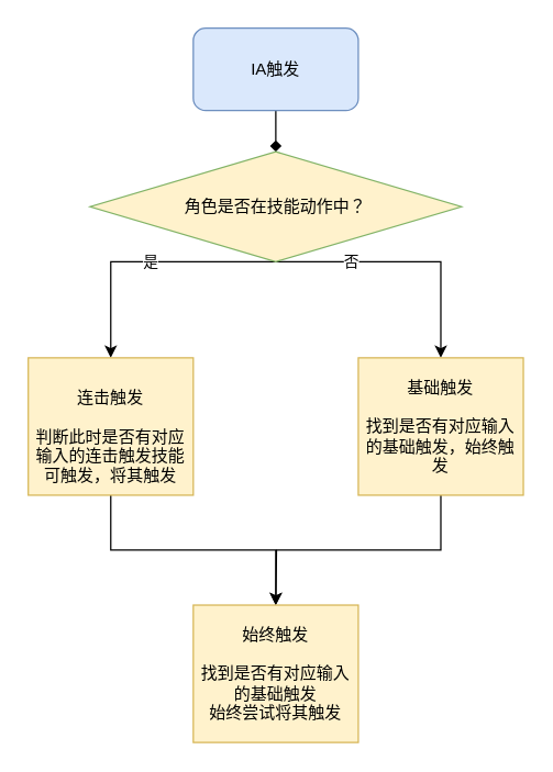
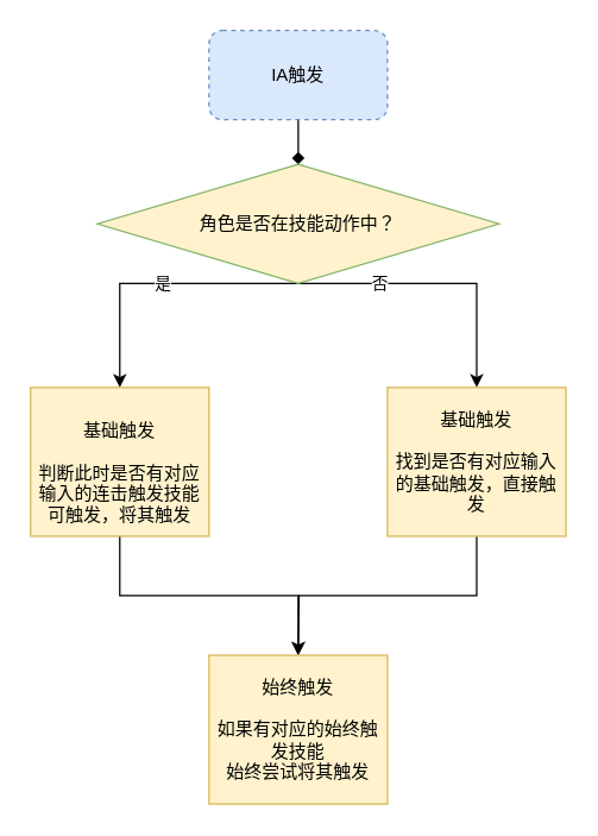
- <mxCell id="3" value="IA触发" style="rounded=1;whiteSpace=wrap;html=1;fillColor=#dae8fc;strokeColor=#6c8ebf;" vertex="1" parent="1"><mxGeometry x="140" y="20" width="120" height="60" as="geometry" /></mxCell>
+ <mxCell id="3" value="IA触发" style="rounded=1;whiteSpace=wrap;html=1;fillColor=#dae8fc;strokeColor=#6c8ebf;dashed=1;" vertex="1" parent="1"><mxGeometry x="140" y="20" width="120" height="60" as="geometry" /></mxCell>
- <mxCell id="10" value="&lt;div&gt;&lt;br&gt;&lt;/div&gt;&lt;div&gt;连击触发&lt;/div&gt;&lt;div&gt;&lt;br&gt;&lt;/div&gt;判断此时是否有对应输入的连击触发技能可触发，将其触发" style="rounded=0;whiteSpace=wrap;html=1;fillColor=#fff2cc;strokeColor=#d6b656;" vertex="1" parent="1"><mxGeometry x="20" y="260" width="120" height="100" as="geometry" /></mxCell>
+ <mxCell id="10" value="&lt;div&gt;&lt;br&gt;&lt;/div&gt;&lt;div&gt;基础触发&lt;/div&gt;&lt;div&gt;&lt;br&gt;&lt;/div&gt;判断此时是否有对应输入的连击触发技能可触发，将其触发" style="rounded=0;whiteSpace=wrap;html=1;fillColor=#fff2cc;strokeColor=#d6b656;" vertex="1" parent="1"><mxGeometry x="20" y="260" width="120" height="100" as="geometry" /></mxCell>
- <mxCell id="12" value="基础触发&lt;div&gt;&lt;br&gt;&lt;/div&gt;&lt;div&gt;找到是否有对应输入的基础触发，始终触发&lt;/div&gt;" style="rounded=0;whiteSpace=wrap;html=1;fillColor=#fff2cc;strokeColor=#d6b656;" vertex="1" parent="1"><mxGeometry x="260" y="260" width="120" height="100" as="geometry" /></mxCell>
+ <mxCell id="12" value="基础触发&lt;div&gt;&lt;br&gt;&lt;/div&gt;&lt;div&gt;找到是否有对应输入的基础触发，直接触发&lt;/div&gt;" style="rounded=0;whiteSpace=wrap;html=1;fillColor=#fff2cc;strokeColor=#d6b656;" vertex="1" parent="1"><mxGeometry x="260" y="260" width="120" height="100" as="geometry" /></mxCell>
- <mxCell id="13" value="始终触发&lt;div&gt;&lt;br&gt;&lt;/div&gt;&lt;div&gt;找到是否有对应输入的基础触发&lt;/div&gt;&lt;div&gt;始终尝试将其触发&lt;/div&gt;" style="rounded=0;whiteSpace=wrap;html=1;fillColor=#fff2cc;strokeColor=#d6b656;" vertex="1" parent="1"><mxGeometry x="140" y="440" width="120" height="100" as="geometry" /></mxCell>
+ <mxCell id="13" value="始终触发&lt;div&gt;&lt;br&gt;&lt;/div&gt;&lt;div&gt;如果有对应的始终触发技能&lt;/div&gt;&lt;div&gt;始终尝试将其触发&lt;/div&gt;" style="rounded=0;whiteSpace=wrap;html=1;fillColor=#fff2cc;strokeColor=#d6b656;" vertex="1" parent="1"><mxGeometry x="140" y="440" width="120" height="100" as="geometry" /></mxCell>
